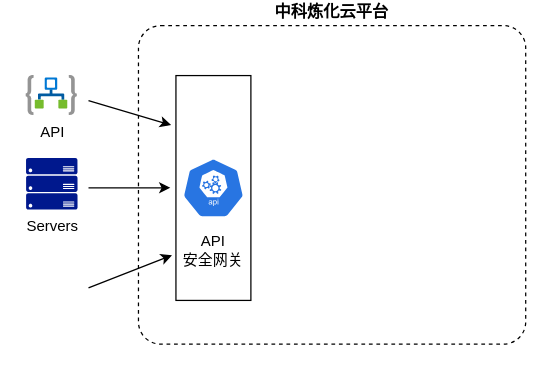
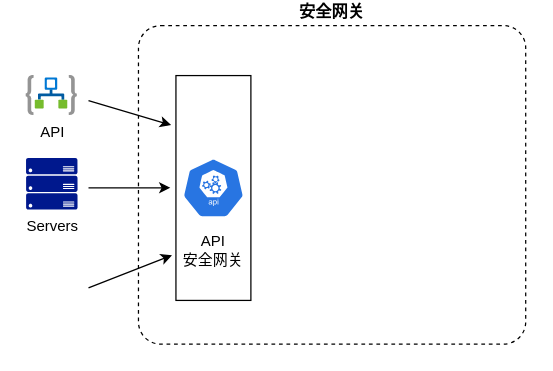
- <mxCell id="2" value="&lt;b&gt;&lt;font style=&quot;font-size: 13px;&quot;&gt;中科炼化云平台&lt;/font&gt;&lt;/b&gt;" style="rounded=1;whiteSpace=wrap;html=1;arcSize=7;horizontal=1;labelPosition=center;verticalLabelPosition=top;align=center;verticalAlign=bottom;dashed=1;" vertex="1" parent="1"><mxGeometry x="110" y="20" width="310" height="255" as="geometry" /></mxCell>
+ <mxCell id="2" value="&lt;b&gt;&lt;font style=&quot;font-size: 13px;&quot;&gt;安全网关&lt;/font&gt;&lt;/b&gt;" style="rounded=1;whiteSpace=wrap;html=1;arcSize=7;horizontal=1;labelPosition=center;verticalLabelPosition=top;align=center;verticalAlign=bottom;dashed=1;" vertex="1" parent="1"><mxGeometry x="110" y="20" width="310" height="255" as="geometry" /></mxCell>
